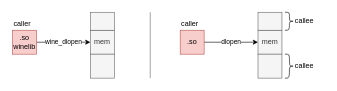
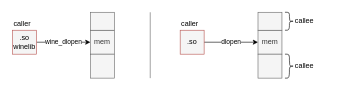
- <mxCell id="3" value=".so winelib" style="rounded=0;whiteSpace=wrap;html=1;fillColor=#f8cecc;strokeColor=#b85450;" vertex="1" parent="1"><mxGeometry x="20" y="50" width="40" height="40" as="geometry" /></mxCell>
+ <mxCell id="3" value=".so winelib" style="rounded=0;whiteSpace=wrap;html=1;fillColor=#f5f5f5;strokeColor=#b85450;" vertex="1" parent="1"><mxGeometry x="20" y="50" width="40" height="40" as="geometry" /></mxCell>
- <mxCell id="13" value=".so" style="rounded=0;whiteSpace=wrap;html=1;fillColor=#f8cecc;strokeColor=#b85450;" vertex="1" parent="1"><mxGeometry x="300" y="50" width="40" height="40" as="geometry" /></mxCell>
+ <mxCell id="13" value=".so" style="rounded=0;whiteSpace=wrap;html=1;fillColor=#f5f5f5;strokeColor=#b85450;" vertex="1" parent="1"><mxGeometry x="300" y="50" width="40" height="40" as="geometry" /></mxCell>
